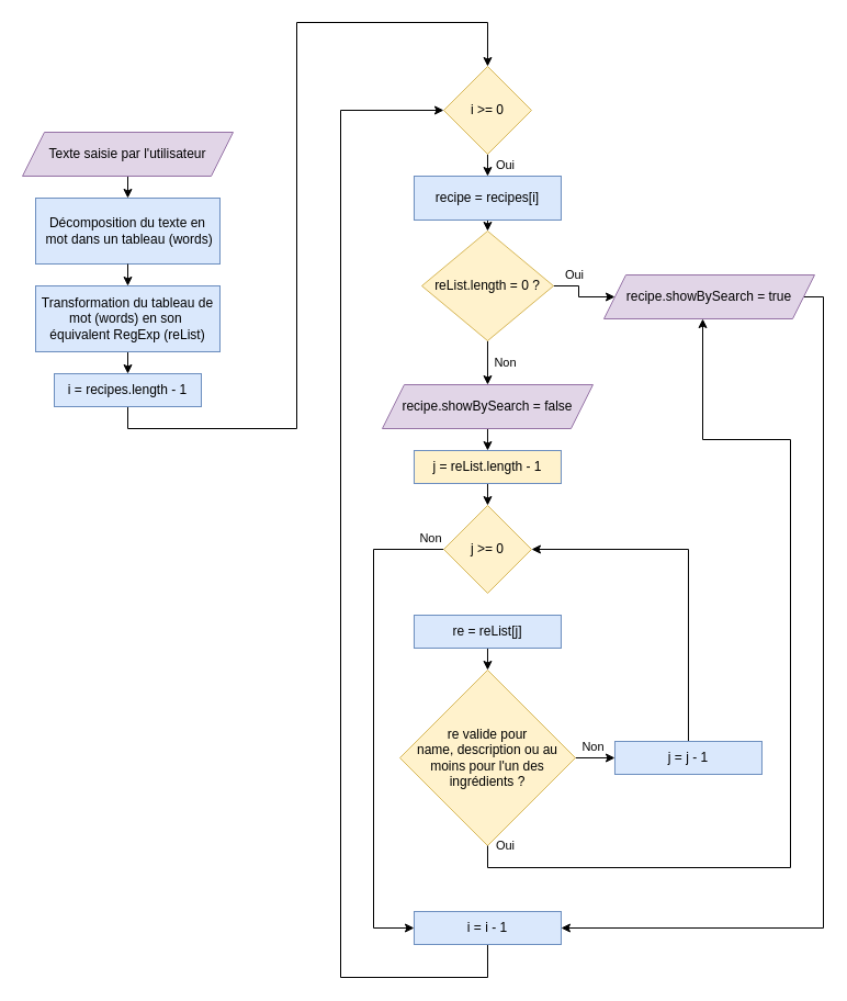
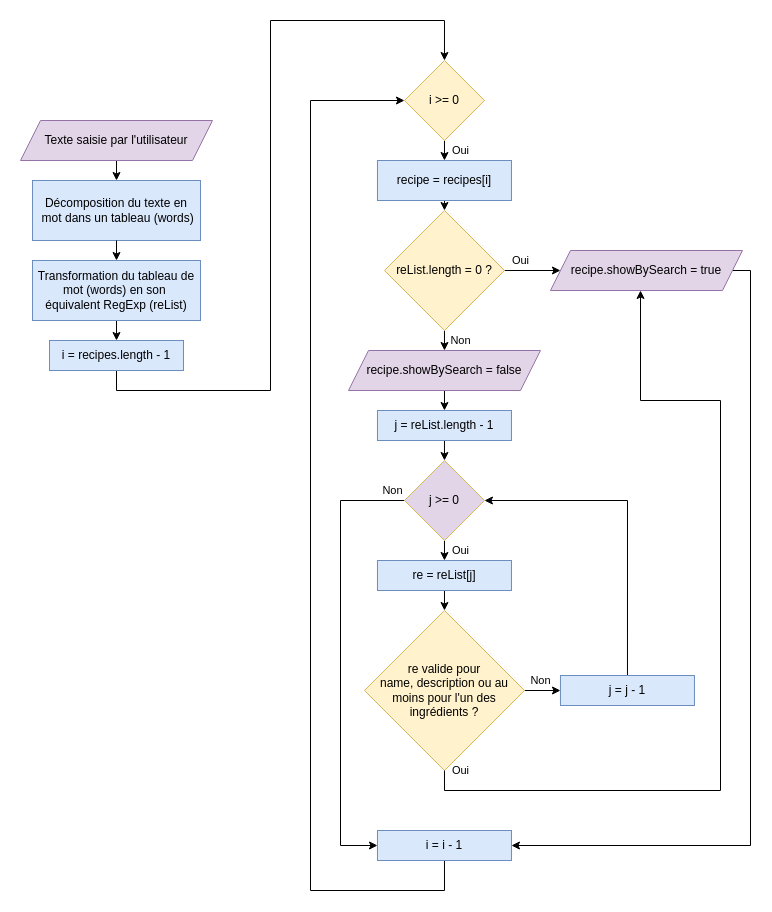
- <mxCell id="16" value="reList.length = 0 ?" style="rhombus;whiteSpace=wrap;html=1;fillColor=#fff2cc;strokeColor=#d6b656;fontColor=#000000;" parent="1" vertex="1"><mxGeometry x="383.97" y="210" width="120" height="100" as="geometry" /></mxCell>
+ <mxCell id="16" value="reList.length = 0 ?" style="rhombus;whiteSpace=wrap;html=1;fillColor=#fff2cc;strokeColor=#d6b656;fontColor=#000000;" parent="1" vertex="1"><mxGeometry x="383.97" y="210" width="120" height="120" as="geometry" /></mxCell>
- <mxCell id="22" value="j = reList.length - 1" style="rounded=0;whiteSpace=wrap;html=1;fillColor=#fff2cc;strokeColor=#6c8ebf;fontColor=#000000;" parent="1" vertex="1"><mxGeometry x="376.97" y="410" width="134" height="30" as="geometry" /></mxCell>
+ <mxCell id="22" value="j = reList.length - 1" style="rounded=0;whiteSpace=wrap;html=1;fillColor=#dae8fc;strokeColor=#6c8ebf;fontColor=#000000;" parent="1" vertex="1"><mxGeometry x="376.97" y="410" width="134" height="30" as="geometry" /></mxCell>
- <mxCell id="25" value="j &amp;gt;= 0" style="rhombus;whiteSpace=wrap;html=1;fillColor=#fff2cc;strokeColor=#d6b656;fontColor=#000000;" parent="1" vertex="1"><mxGeometry x="403.97" y="460" width="80" height="80" as="geometry" /></mxCell>
+ <mxCell id="25" value="j &amp;gt;= 0" style="rhombus;whiteSpace=wrap;html=1;fillColor=#e1d5e7;strokeColor=#d6b656;fontColor=#000000;" parent="1" vertex="1"><mxGeometry x="403.97" y="460" width="80" height="80" as="geometry" /></mxCell>
+ <mxCell id="23" value="Oui" style="edgeStyle=orthogonalEdgeStyle;rounded=0;orthogonalLoop=1;jettySize=auto;html=1;exitX=0.5;exitY=1;exitDx=0;exitDy=0;entryX=0.5;entryY=0;entryDx=0;entryDy=0;strokeColor=#000000;labelBackgroundColor=none;fontColor=#000000;" parent="1" source="25" target="33" edge="1"><mxGeometry y="16" relative="1" as="geometry"><mxPoint as="offset" /></mxGeometry></mxCell>
